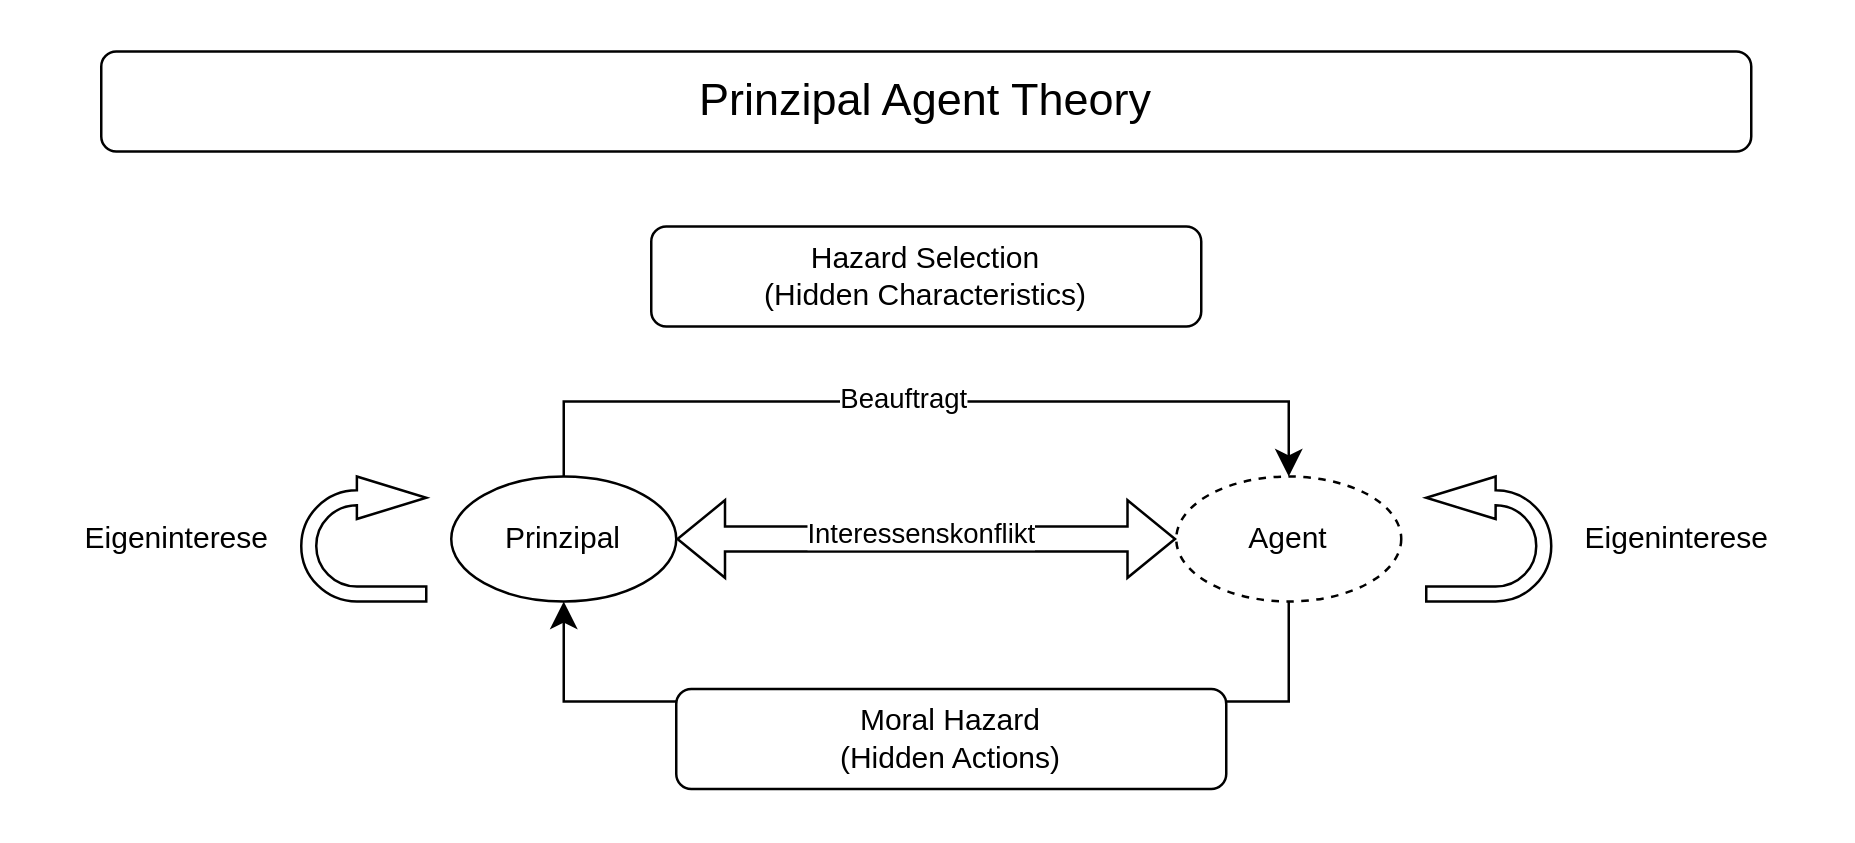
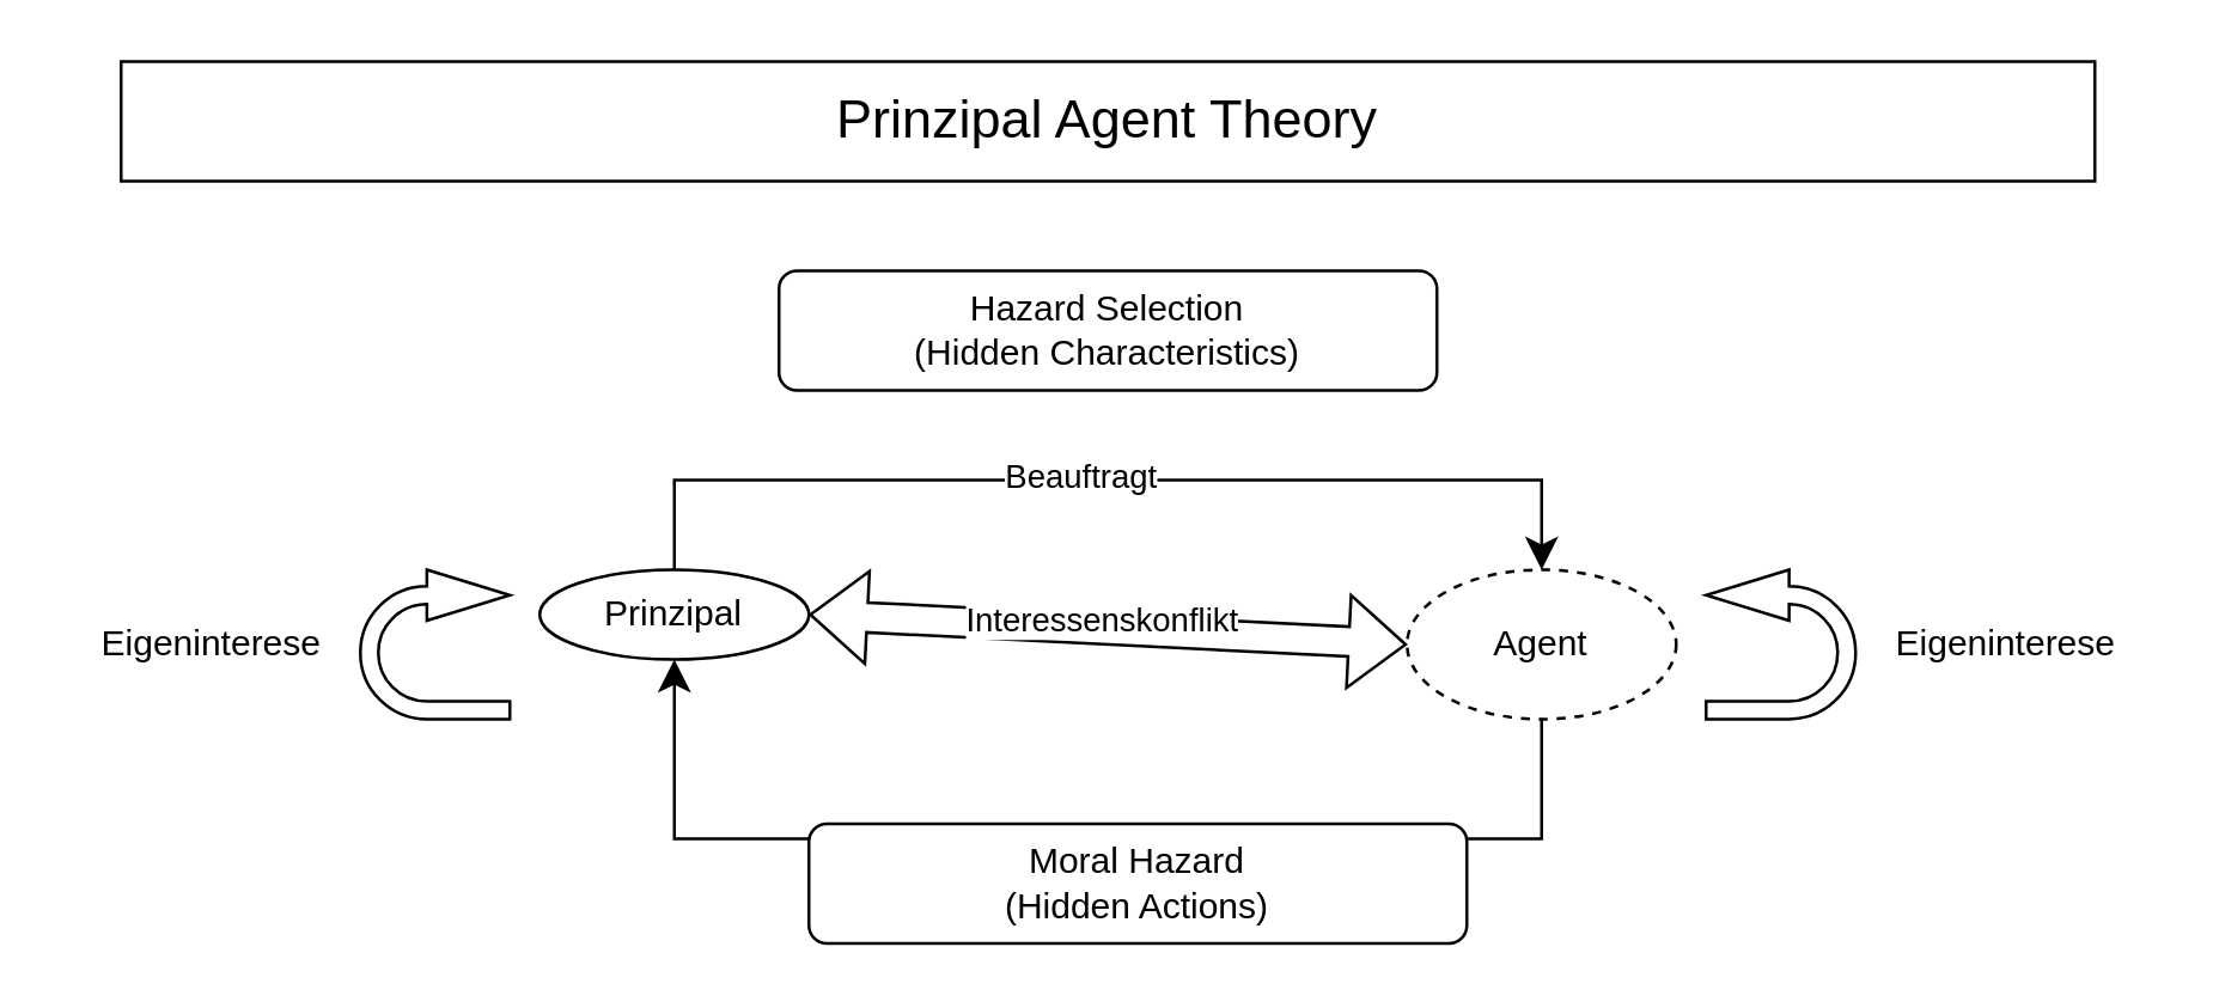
- <mxCell id="16" value="&lt;font style=&quot;font-size: 18px;&quot;&gt;Prinzipal Agent Theory&lt;/font&gt;" style="rounded=1;whiteSpace=wrap;html=1;" vertex="1" parent="1"><mxGeometry x="40" y="20" width="660" height="40" as="geometry" /></mxCell>
+ <mxCell id="16" value="&lt;font style=&quot;font-size: 18px;&quot;&gt;Prinzipal Agent Theory&lt;/font&gt;" style="whiteSpace=wrap;html=1;rounded=0;" vertex="1" parent="1"><mxGeometry x="40" y="20" width="660" height="40" as="geometry" /></mxCell>
- <mxCell id="2" value="Prinzipal" style="ellipse;whiteSpace=wrap;html=1;" vertex="1" parent="1"><mxGeometry x="180" y="190" width="90" height="50" as="geometry" /></mxCell>
+ <mxCell id="2" value="Prinzipal" style="ellipse;whiteSpace=wrap;html=1;" vertex="1" parent="1"><mxGeometry x="180" y="190" width="90" height="30" as="geometry" /></mxCell>
